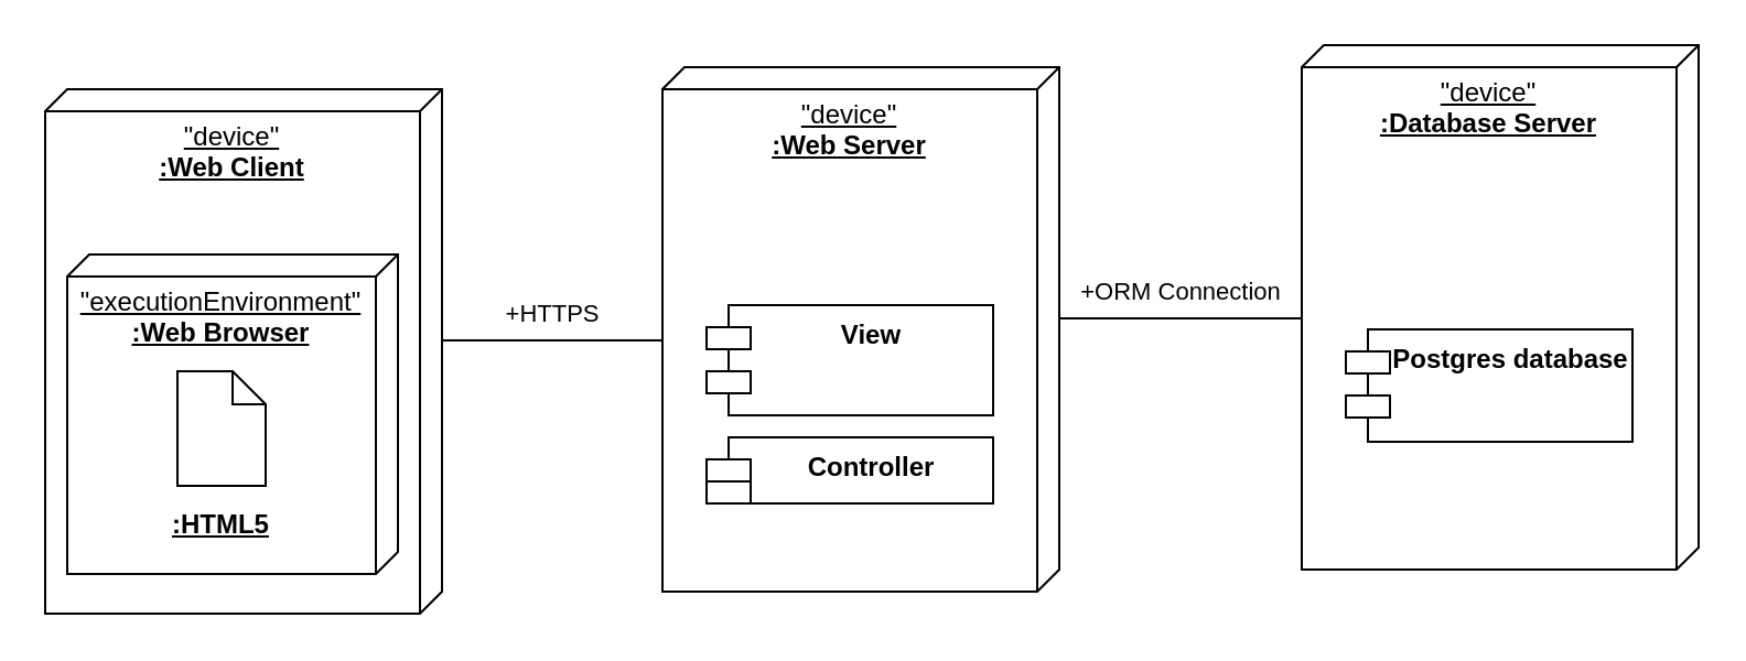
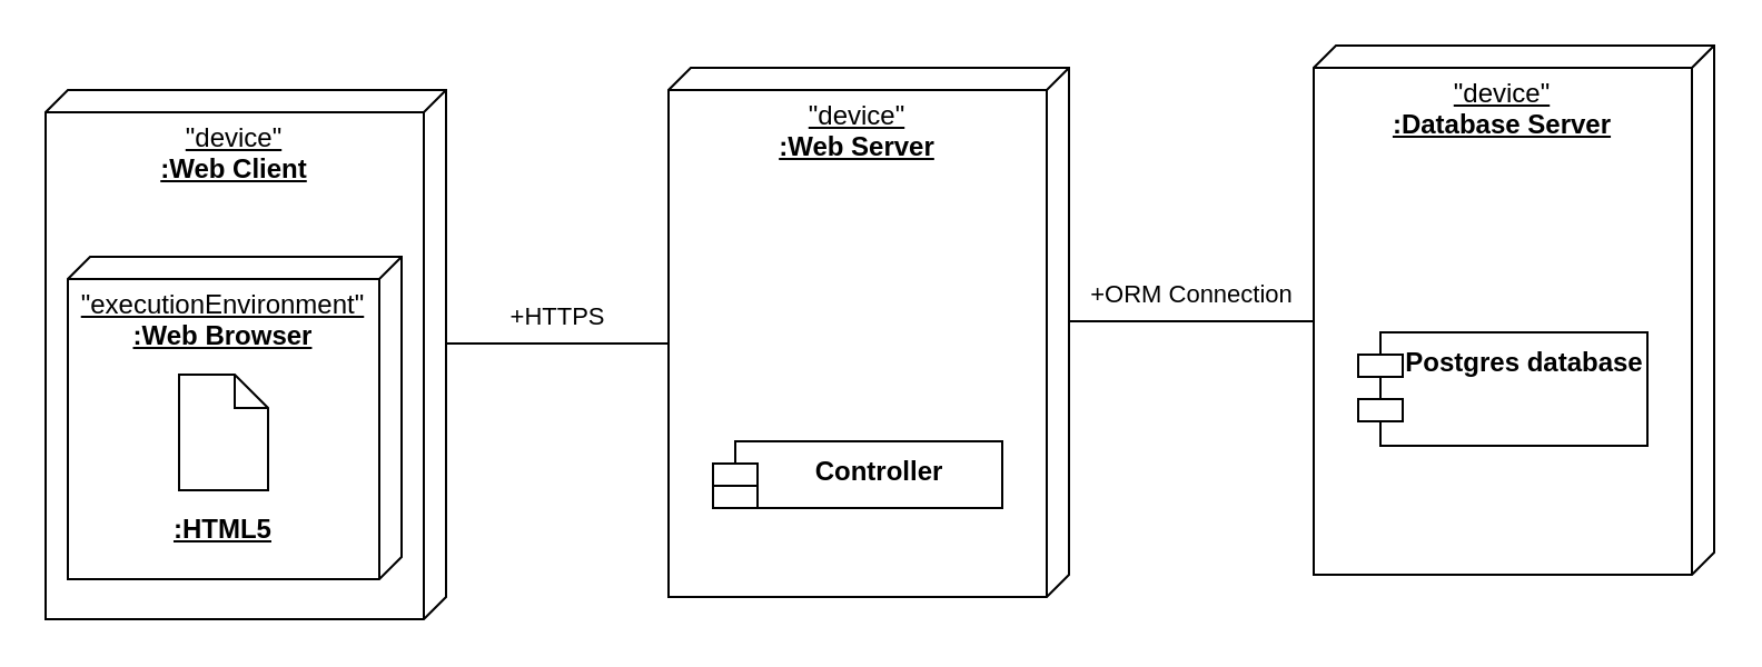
- <mxCell id="6" value="&lt;b&gt;View&lt;/b&gt;" style="shape=module;align=left;spacingLeft=20;align=center;verticalAlign=top;whiteSpace=wrap;html=1;" vertex="1" parent="1"><mxGeometry x="320" y="138" width="130" height="50" as="geometry" /></mxCell>
